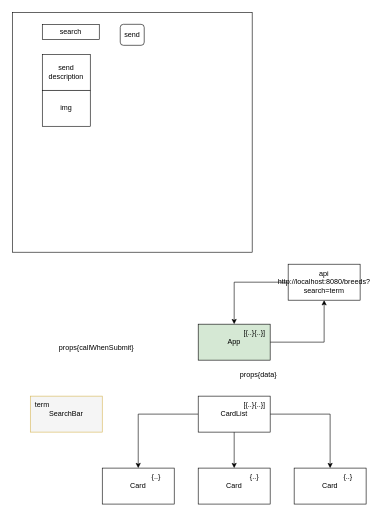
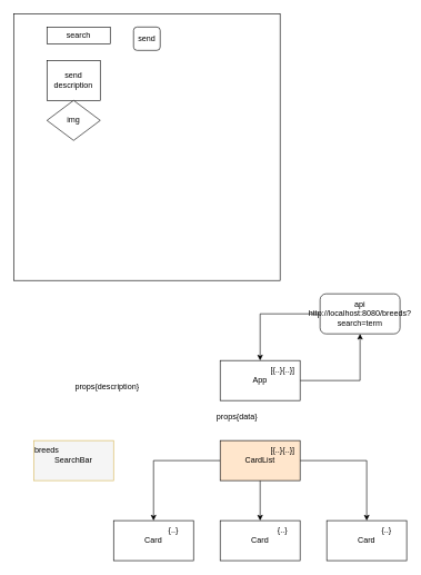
- <mxCell id="6" value="img" style="rounded=0;whiteSpace=wrap;html=1;" parent="1" vertex="1"><mxGeometry x="70" y="150" width="80" height="60" as="geometry" /></mxCell>
+ <mxCell id="6" value="img" style="rhombus;whiteSpace=wrap;html=1;" parent="1" vertex="1"><mxGeometry x="70" y="150" width="80" height="60" as="geometry" /></mxCell>
- <mxCell id="23" value="api http://localhost:8080/breeds?search=term" style="rounded=0;whiteSpace=wrap;html=1;" parent="1" vertex="1"><mxGeometry x="480" y="440" width="120" height="60" as="geometry" /></mxCell>
+ <mxCell id="23" value="api http://localhost:8080/breeds?search=term" style="whiteSpace=wrap;html=1;rounded=1;" parent="1" vertex="1"><mxGeometry x="480" y="440" width="120" height="60" as="geometry" /></mxCell>
- <mxCell id="8" value="App" style="rounded=0;whiteSpace=wrap;html=1;fillColor=#d5e8d4;" parent="1" vertex="1"><mxGeometry x="330" y="540" width="120" height="60" as="geometry" /></mxCell>
+ <mxCell id="8" value="App" style="rounded=0;whiteSpace=wrap;html=1;" parent="1" vertex="1"><mxGeometry x="330" y="540" width="120" height="60" as="geometry" /></mxCell>
- <mxCell id="26" value="props{callWhenSubmit}" style="text;html=1;align=center;verticalAlign=middle;resizable=0;points=[];autosize=1;strokeColor=none;fillColor=none;" vertex="1" parent="1"><mxGeometry x="85" y="565" width="150" height="30" as="geometry" /></mxCell>
+ <mxCell id="26" value="props{description}" style="text;html=1;align=center;verticalAlign=middle;resizable=0;points=[];autosize=1;strokeColor=none;fillColor=none;" vertex="1" parent="1"><mxGeometry x="85" y="565" width="150" height="30" as="geometry" /></mxCell>
- <mxCell id="25" value="props{data}" style="text;html=1;align=center;verticalAlign=middle;resizable=0;points=[];autosize=1;strokeColor=none;fillColor=none;" parent="1" vertex="1"><mxGeometry x="390" y="610" width="80" height="30" as="geometry" /></mxCell>
+ <mxCell id="25" value="props{data}" style="text;html=1;align=center;verticalAlign=middle;resizable=0;points=[];autosize=1;strokeColor=none;fillColor=none;" parent="1" vertex="1"><mxGeometry x="315" y="610" width="80" height="30" as="geometry" /></mxCell>
- <mxCell id="21" value="term" style="text;html=1;strokeColor=none;fillColor=none;align=center;verticalAlign=middle;whiteSpace=wrap;rounded=0;" parent="1" vertex="1"><mxGeometry x="40" y="660" width="60" height="30" as="geometry" /></mxCell>
+ <mxCell id="21" value="breeds" style="text;html=1;strokeColor=none;fillColor=none;align=center;verticalAlign=middle;whiteSpace=wrap;rounded=0;" parent="1" vertex="1"><mxGeometry x="40" y="660" width="60" height="30" as="geometry" /></mxCell>
- <mxCell id="12" value="CardList" style="rounded=0;whiteSpace=wrap;html=1;" parent="1" vertex="1"><mxGeometry x="330" y="660" width="120" height="60" as="geometry" /></mxCell>
+ <mxCell id="12" value="CardList" style="rounded=0;whiteSpace=wrap;html=1;fillColor=#ffe6cc;" parent="1" vertex="1"><mxGeometry x="330" y="660" width="120" height="60" as="geometry" /></mxCell>
